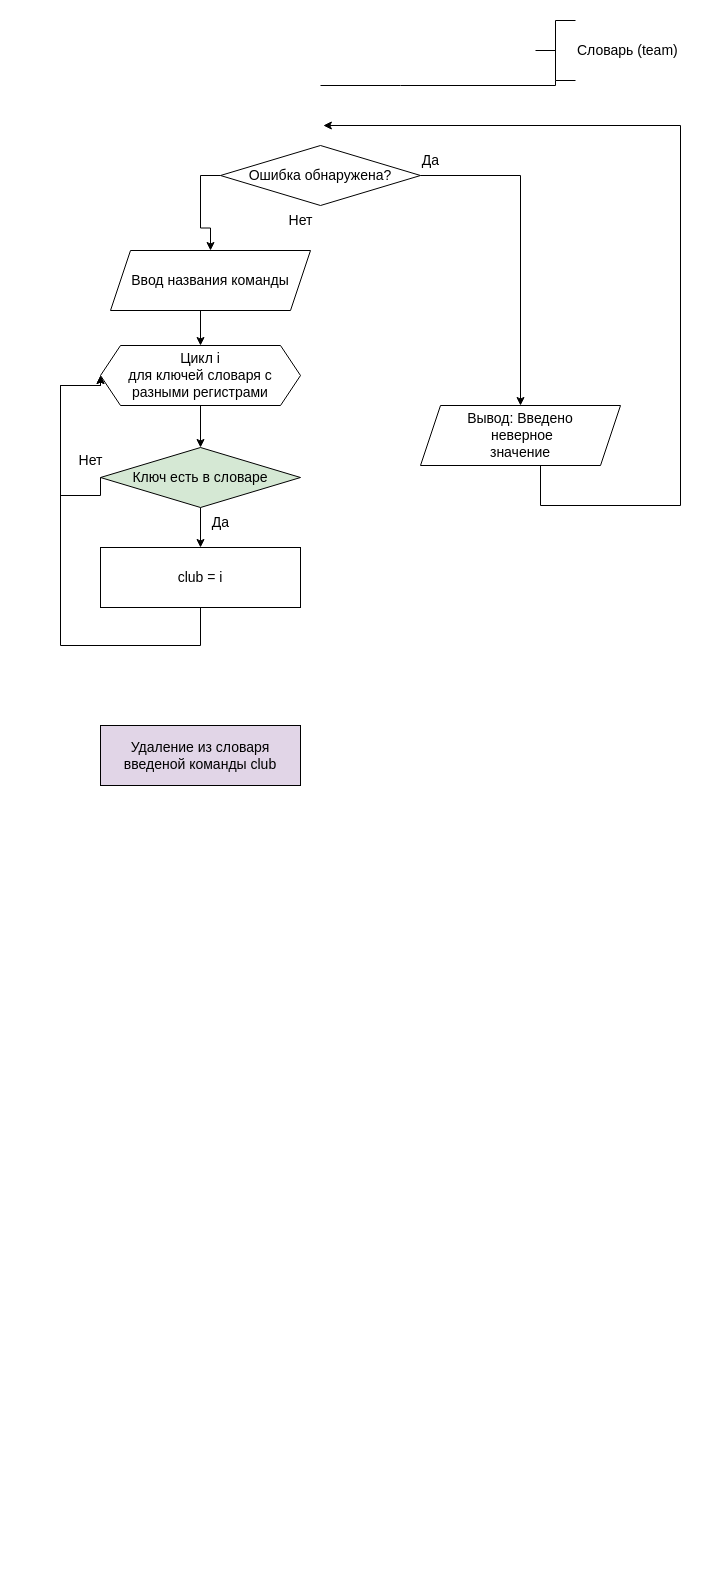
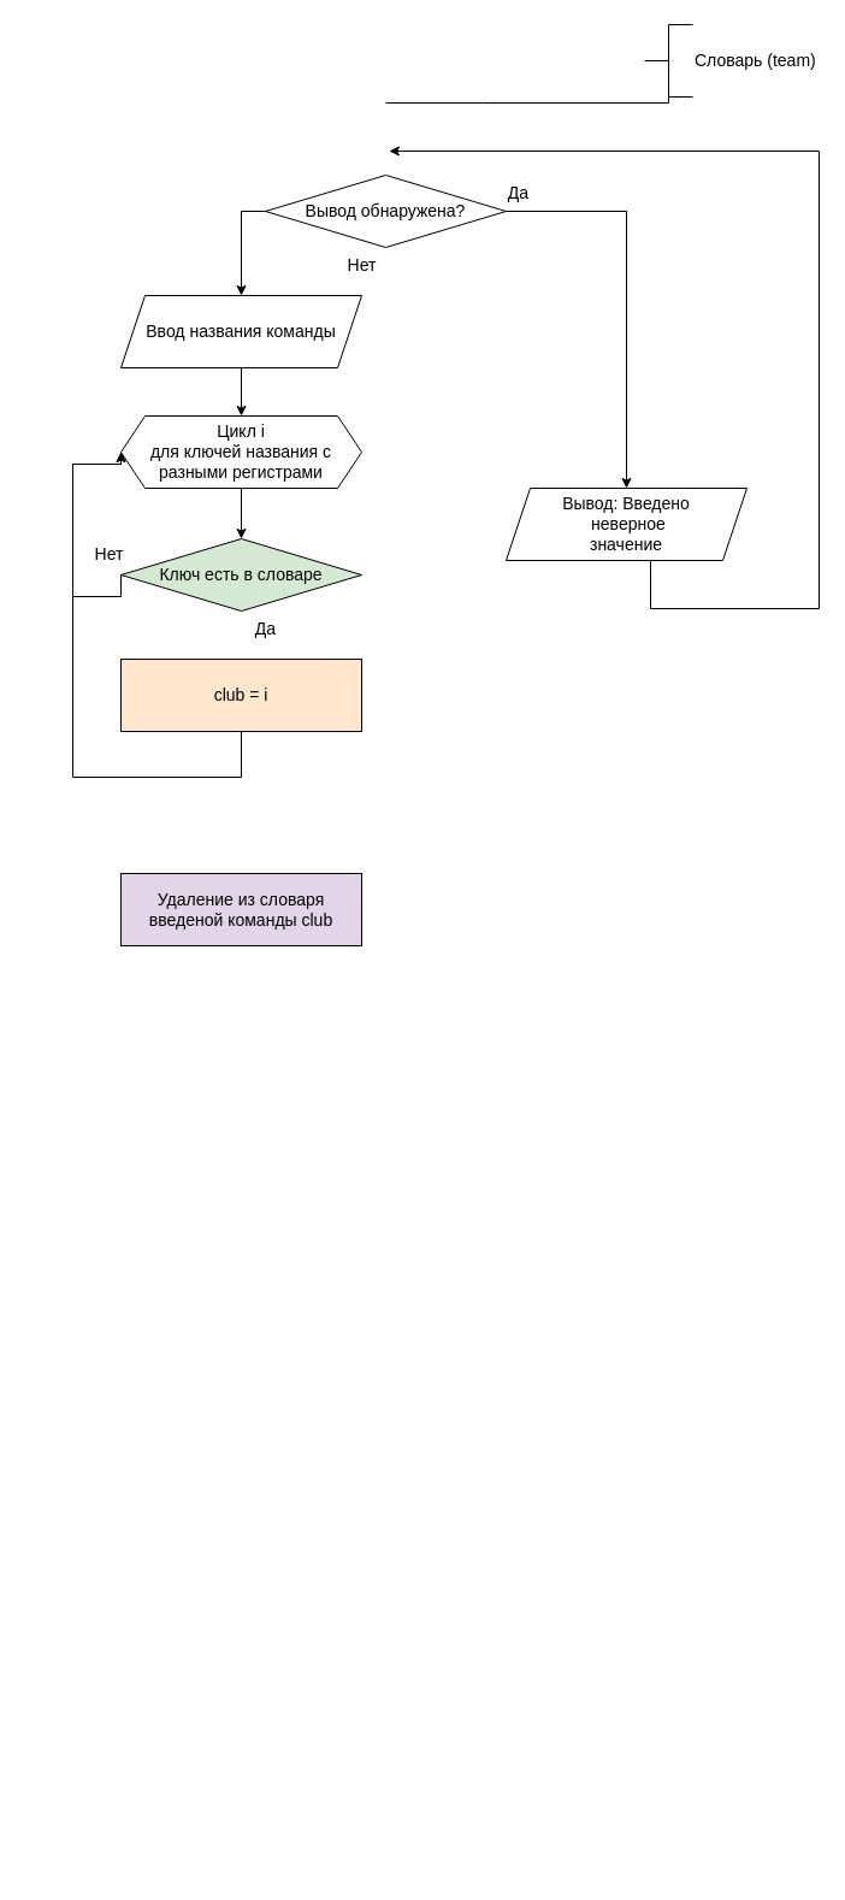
- <mxCell id="13" value="Ошибка обнаружена?" style="rhombus;whiteSpace=wrap;html=1;fontSize=14;" parent="1" vertex="1"><mxGeometry x="220" y="145" width="200" height="60" as="geometry" /></mxCell>
+ <mxCell id="13" value="Вывод обнаружена?" style="rhombus;whiteSpace=wrap;html=1;fontSize=14;" parent="1" vertex="1"><mxGeometry x="220" y="145" width="200" height="60" as="geometry" /></mxCell>
- <mxCell id="15" value="Ввод названия команды" style="shape=parallelogram;perimeter=parallelogramPerimeter;whiteSpace=wrap;html=1;fixedSize=1;fontSize=14;" parent="1" vertex="1"><mxGeometry x="110" y="250" width="200" height="60" as="geometry" /></mxCell>
+ <mxCell id="15" value="Ввод названия команды" style="shape=parallelogram;perimeter=parallelogramPerimeter;whiteSpace=wrap;html=1;fixedSize=1;fontSize=14;" parent="1" vertex="1"><mxGeometry x="100" y="245" width="200" height="60" as="geometry" /></mxCell>
- <mxCell id="24" value="Цикл i &lt;br&gt;для ключей словаря с разными регистрами" style="shape=hexagon;perimeter=hexagonPerimeter2;whiteSpace=wrap;html=1;fixedSize=1;fontSize=14;" vertex="1" parent="1"><mxGeometry x="100" y="345" width="200" height="60" as="geometry" /></mxCell>
+ <mxCell id="24" value="Цикл i &lt;br&gt;для ключей названия с разными регистрами" style="shape=hexagon;perimeter=hexagonPerimeter2;whiteSpace=wrap;html=1;fixedSize=1;fontSize=14;" vertex="1" parent="1"><mxGeometry x="100" y="345" width="200" height="60" as="geometry" /></mxCell>
- <mxCell id="25" style="edgeStyle=orthogonalEdgeStyle;rounded=0;orthogonalLoop=1;jettySize=auto;html=1;entryX=0.5;entryY=0;entryDx=0;entryDy=0;fontSize=14;" edge="1" parent="1" source="27" target="29"><mxGeometry relative="1" as="geometry" /></mxCell>
- <mxCell id="29" value="club = i" style="rounded=0;whiteSpace=wrap;html=1;fontSize=14;" vertex="1" parent="1"><mxGeometry x="100" y="547" width="200" height="60" as="geometry" /></mxCell>
+ <mxCell id="29" value="club = i" style="rounded=0;whiteSpace=wrap;html=1;fontSize=14;fillColor=#ffe6cc;" vertex="1" parent="1"><mxGeometry x="100" y="547" width="200" height="60" as="geometry" /></mxCell>
